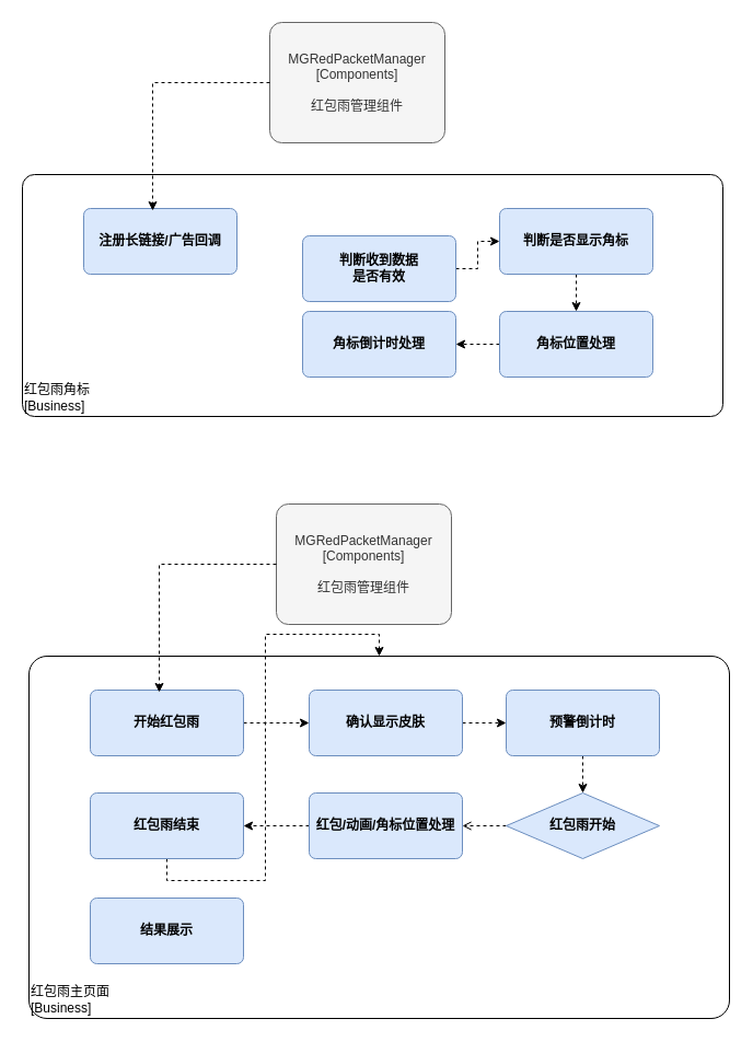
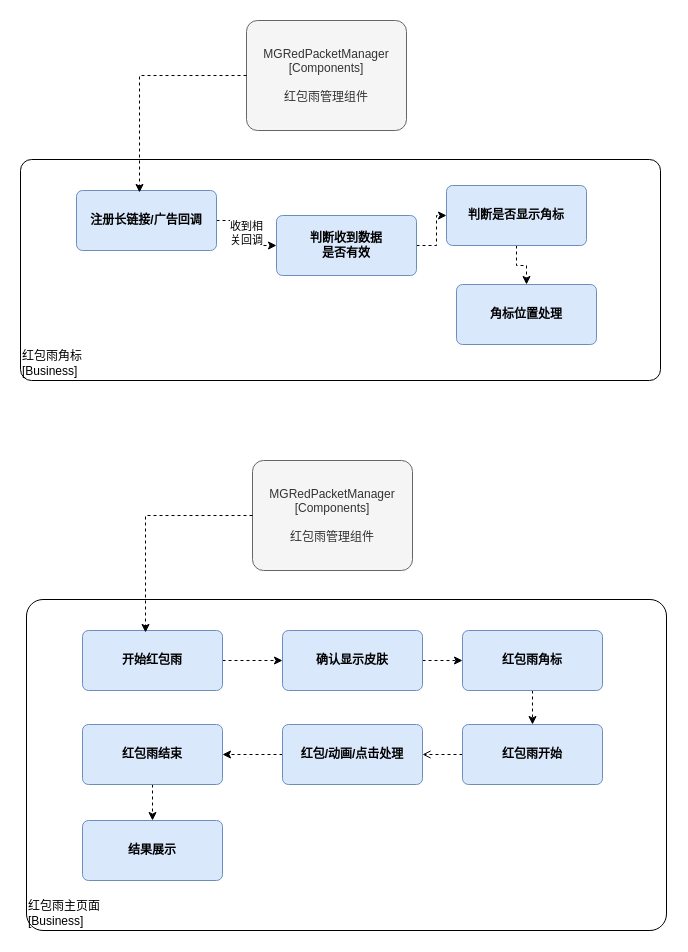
- <mxCell id="10" value="&lt;b&gt;判断是否显示角标&lt;br&gt;&lt;/b&gt;" style="rounded=1;whiteSpace=wrap;html=1;labelBackgroundColor=none;fillColor=#dae8fc;fontColor=#000000;align=center;arcSize=10;strokeColor=#6c8ebf;points=[[0.25,0,0],[0.5,0,0],[0.75,0,0],[1,0.25,0],[1,0.5,0],[1,0.75,0],[0.75,1,0],[0.5,1,0],[0.25,1,0],[0,0.75,0],[0,0.5,0],[0,0.25,0]];glass=0;" vertex="1" parent="1"><mxGeometry x="456" y="190" width="140" height="60" as="geometry" /></mxCell>
+ <mxCell id="10" value="&lt;b&gt;判断是否显示角标&lt;br&gt;&lt;/b&gt;" style="rounded=1;whiteSpace=wrap;html=1;labelBackgroundColor=none;fillColor=#dae8fc;fontColor=#000000;align=center;arcSize=10;strokeColor=#6c8ebf;points=[[0.25,0,0],[0.5,0,0],[0.75,0,0],[1,0.25,0],[1,0.5,0],[1,0.75,0],[0.75,1,0],[0.5,1,0],[0.25,1,0],[0,0.75,0],[0,0.5,0],[0,0.25,0]];glass=0;" vertex="1" parent="1"><mxGeometry x="446" y="185" width="140" height="60" as="geometry" /></mxCell>
+ <mxCell id="4" value="收到相&lt;br&gt;关回调" style="edgeStyle=orthogonalEdgeStyle;rounded=0;orthogonalLoop=1;jettySize=auto;html=1;exitX=1;exitY=0.5;exitDx=0;exitDy=0;exitPerimeter=0;entryX=0;entryY=0.5;entryDx=0;entryDy=0;entryPerimeter=0;dashed=1;strokeColor=#000000;strokeWidth=1;" edge="1" parent="1" source="5" target="8"><mxGeometry relative="1" as="geometry" /></mxCell>
- <mxCell id="13" value="&lt;b&gt;角标倒计时处理&lt;br&gt;&lt;/b&gt;" style="rounded=1;whiteSpace=wrap;html=1;labelBackgroundColor=none;fillColor=#dae8fc;fontColor=#000000;align=center;arcSize=10;strokeColor=#6c8ebf;points=[[0.25,0,0],[0.5,0,0],[0.75,0,0],[1,0.25,0],[1,0.5,0],[1,0.75,0],[0.75,1,0],[0.5,1,0],[0.25,1,0],[0,0.75,0],[0,0.5,0],[0,0.25,0]];glass=0;" vertex="1" parent="1"><mxGeometry x="276" y="284" width="140" height="60" as="geometry" /></mxCell>
- <mxCell id="11" style="edgeStyle=orthogonalEdgeStyle;rounded=0;orthogonalLoop=1;jettySize=auto;html=1;exitX=0;exitY=0.5;exitDx=0;exitDy=0;exitPerimeter=0;dashed=1;strokeColor=#000000;strokeWidth=1;" edge="1" parent="1" source="12" target="13"><mxGeometry relative="1" as="geometry" /></mxCell>
- <mxCell id="22" value="&lt;b&gt;预警倒计时&lt;br&gt;&lt;/b&gt;" style="rounded=1;whiteSpace=wrap;html=1;labelBackgroundColor=none;fillColor=#dae8fc;fontColor=#000000;align=center;arcSize=10;strokeColor=#6c8ebf;points=[[0.25,0,0],[0.5,0,0],[0.75,0,0],[1,0.25,0],[1,0.5,0],[1,0.75,0],[0.75,1,0],[0.5,1,0],[0.25,1,0],[0,0.75,0],[0,0.5,0],[0,0.25,0]];glass=0;" vertex="1" parent="1"><mxGeometry x="462" y="630" width="140" height="60" as="geometry" /></mxCell>
+ <mxCell id="22" value="&lt;b&gt;红包雨角标&lt;br&gt;&lt;/b&gt;" style="rounded=1;whiteSpace=wrap;html=1;labelBackgroundColor=none;fillColor=#dae8fc;fontColor=#000000;align=center;arcSize=10;strokeColor=#6c8ebf;points=[[0.25,0,0],[0.5,0,0],[0.75,0,0],[1,0.25,0],[1,0.5,0],[1,0.75,0],[0.75,1,0],[0.5,1,0],[0.25,1,0],[0,0.75,0],[0,0.5,0],[0,0.25,0]];glass=0;" vertex="1" parent="1"><mxGeometry x="462" y="630" width="140" height="60" as="geometry" /></mxCell>
- <mxCell id="27" style="edgeStyle=orthogonalEdgeStyle;rounded=0;orthogonalLoop=1;jettySize=auto;html=1;exitX=0.5;exitY=1;exitDx=0;exitDy=0;exitPerimeter=0;dashed=1;strokeColor=#000000;strokeWidth=1;" edge="1" parent="1" source="28" target="15"><mxGeometry relative="1" as="geometry" /></mxCell>
+ <mxCell id="27" style="edgeStyle=orthogonalEdgeStyle;rounded=0;orthogonalLoop=1;jettySize=auto;html=1;exitX=0.5;exitY=1;exitDx=0;exitDy=0;exitPerimeter=0;entryX=0.5;entryY=0;entryDx=0;entryDy=0;entryPerimeter=0;dashed=1;strokeColor=#000000;strokeWidth=1;" edge="1" parent="1" source="28" target="29"><mxGeometry relative="1" as="geometry" /></mxCell>
- <mxCell id="26" value="&lt;b&gt;红包/动画/角标位置处理&lt;br&gt;&lt;/b&gt;" style="rounded=1;whiteSpace=wrap;html=1;labelBackgroundColor=none;fillColor=#dae8fc;fontColor=#000000;align=center;arcSize=10;strokeColor=#6c8ebf;points=[[0.25,0,0],[0.5,0,0],[0.75,0,0],[1,0.25,0],[1,0.5,0],[1,0.75,0],[0.75,1,0],[0.5,1,0],[0.25,1,0],[0,0.75,0],[0,0.5,0],[0,0.25,0]];glass=0;" vertex="1" parent="1"><mxGeometry x="282" y="724" width="140" height="60" as="geometry" /></mxCell>
+ <mxCell id="26" value="&lt;b&gt;红包/动画/点击处理&lt;br&gt;&lt;/b&gt;" style="rounded=1;whiteSpace=wrap;html=1;labelBackgroundColor=none;fillColor=#dae8fc;fontColor=#000000;align=center;arcSize=10;strokeColor=#6c8ebf;points=[[0.25,0,0],[0.5,0,0],[0.75,0,0],[1,0.25,0],[1,0.5,0],[1,0.75,0],[0.75,1,0],[0.5,1,0],[0.25,1,0],[0,0.75,0],[0,0.5,0],[0,0.25,0]];glass=0;" vertex="1" parent="1"><mxGeometry x="282" y="724" width="140" height="60" as="geometry" /></mxCell>
- <mxCell id="24" value="&lt;b&gt;红包雨开始&lt;br&gt;&lt;/b&gt;" style="rhombus;whiteSpace=wrap;html=1;labelBackgroundColor=none;fillColor=#dae8fc;fontColor=#000000;align=center;arcSize=10;strokeColor=#6c8ebf;points=[[0.25,0,0],[0.5,0,0],[0.75,0,0],[1,0.25,0],[1,0.5,0],[1,0.75,0],[0.75,1,0],[0.5,1,0],[0.25,1,0],[0,0.75,0],[0,0.5,0],[0,0.25,0]];glass=0;" vertex="1" parent="1"><mxGeometry x="462" y="724" width="140" height="60" as="geometry" /></mxCell>
+ <mxCell id="24" value="&lt;b&gt;红包雨开始&lt;br&gt;&lt;/b&gt;" style="rounded=1;whiteSpace=wrap;html=1;labelBackgroundColor=none;fillColor=#dae8fc;fontColor=#000000;align=center;arcSize=10;strokeColor=#6c8ebf;points=[[0.25,0,0],[0.5,0,0],[0.75,0,0],[1,0.25,0],[1,0.5,0],[1,0.75,0],[0.75,1,0],[0.5,1,0],[0.25,1,0],[0,0.75,0],[0,0.5,0],[0,0.25,0]];glass=0;" vertex="1" parent="1"><mxGeometry x="462" y="724" width="140" height="60" as="geometry" /></mxCell>
